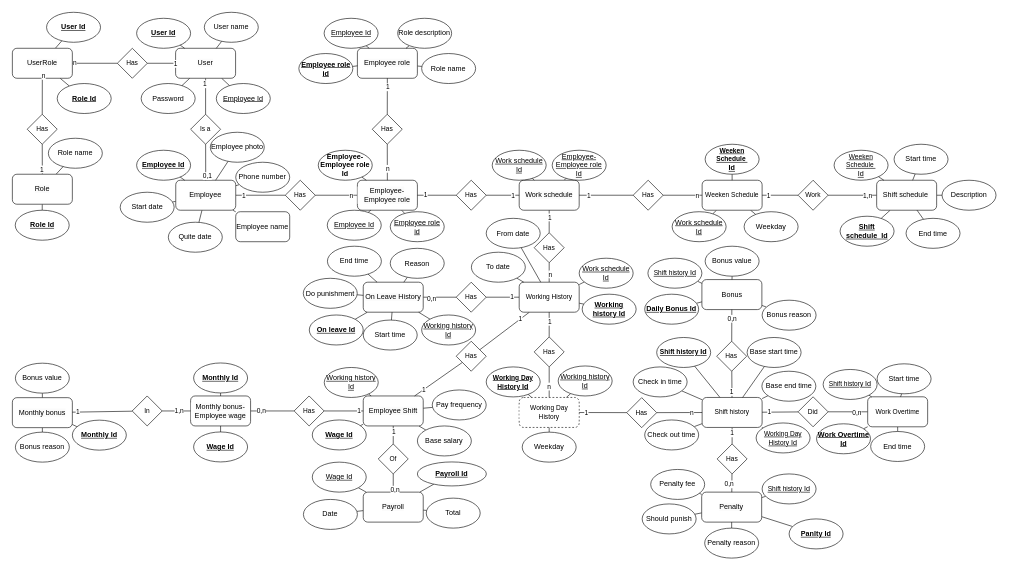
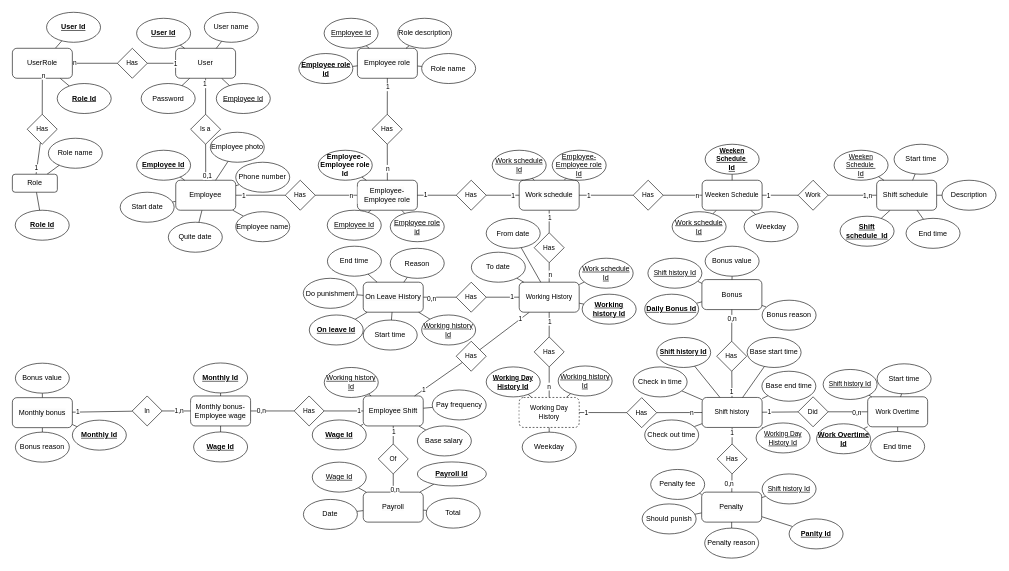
- <mxCell id="8" value="&lt;span style=&quot;font-size: 12px; background-color: rgb(251, 251, 251);&quot;&gt;Role&lt;/span&gt;" style="rounded=1;whiteSpace=wrap;html=1;fontFamily=Helvetica;fontSize=11;fontColor=default;labelBackgroundColor=default;" parent="1" vertex="1"><mxGeometry x="20" y="290" width="100" height="50" as="geometry" /></mxCell>
+ <mxCell id="8" value="&lt;span style=&quot;font-size: 12px; background-color: rgb(251, 251, 251);&quot;&gt;Role&lt;/span&gt;" style="rounded=1;whiteSpace=wrap;html=1;fontFamily=Helvetica;fontSize=11;fontColor=default;labelBackgroundColor=default;" parent="1" vertex="1"><mxGeometry x="20" y="290" width="75" height="30" as="geometry" /></mxCell>
- <mxCell id="35" value="Employee name" style="whiteSpace=wrap;html=1;fontStyle=0;rounded=1;" parent="1" vertex="1"><mxGeometry x="392.4" y="352.5" width="90" height="50" as="geometry" /></mxCell>
+ <mxCell id="35" value="Employee name" style="ellipse;whiteSpace=wrap;html=1;fontStyle=0" parent="1" vertex="1"><mxGeometry x="392.4" y="352.5" width="90" height="50" as="geometry" /></mxCell>
